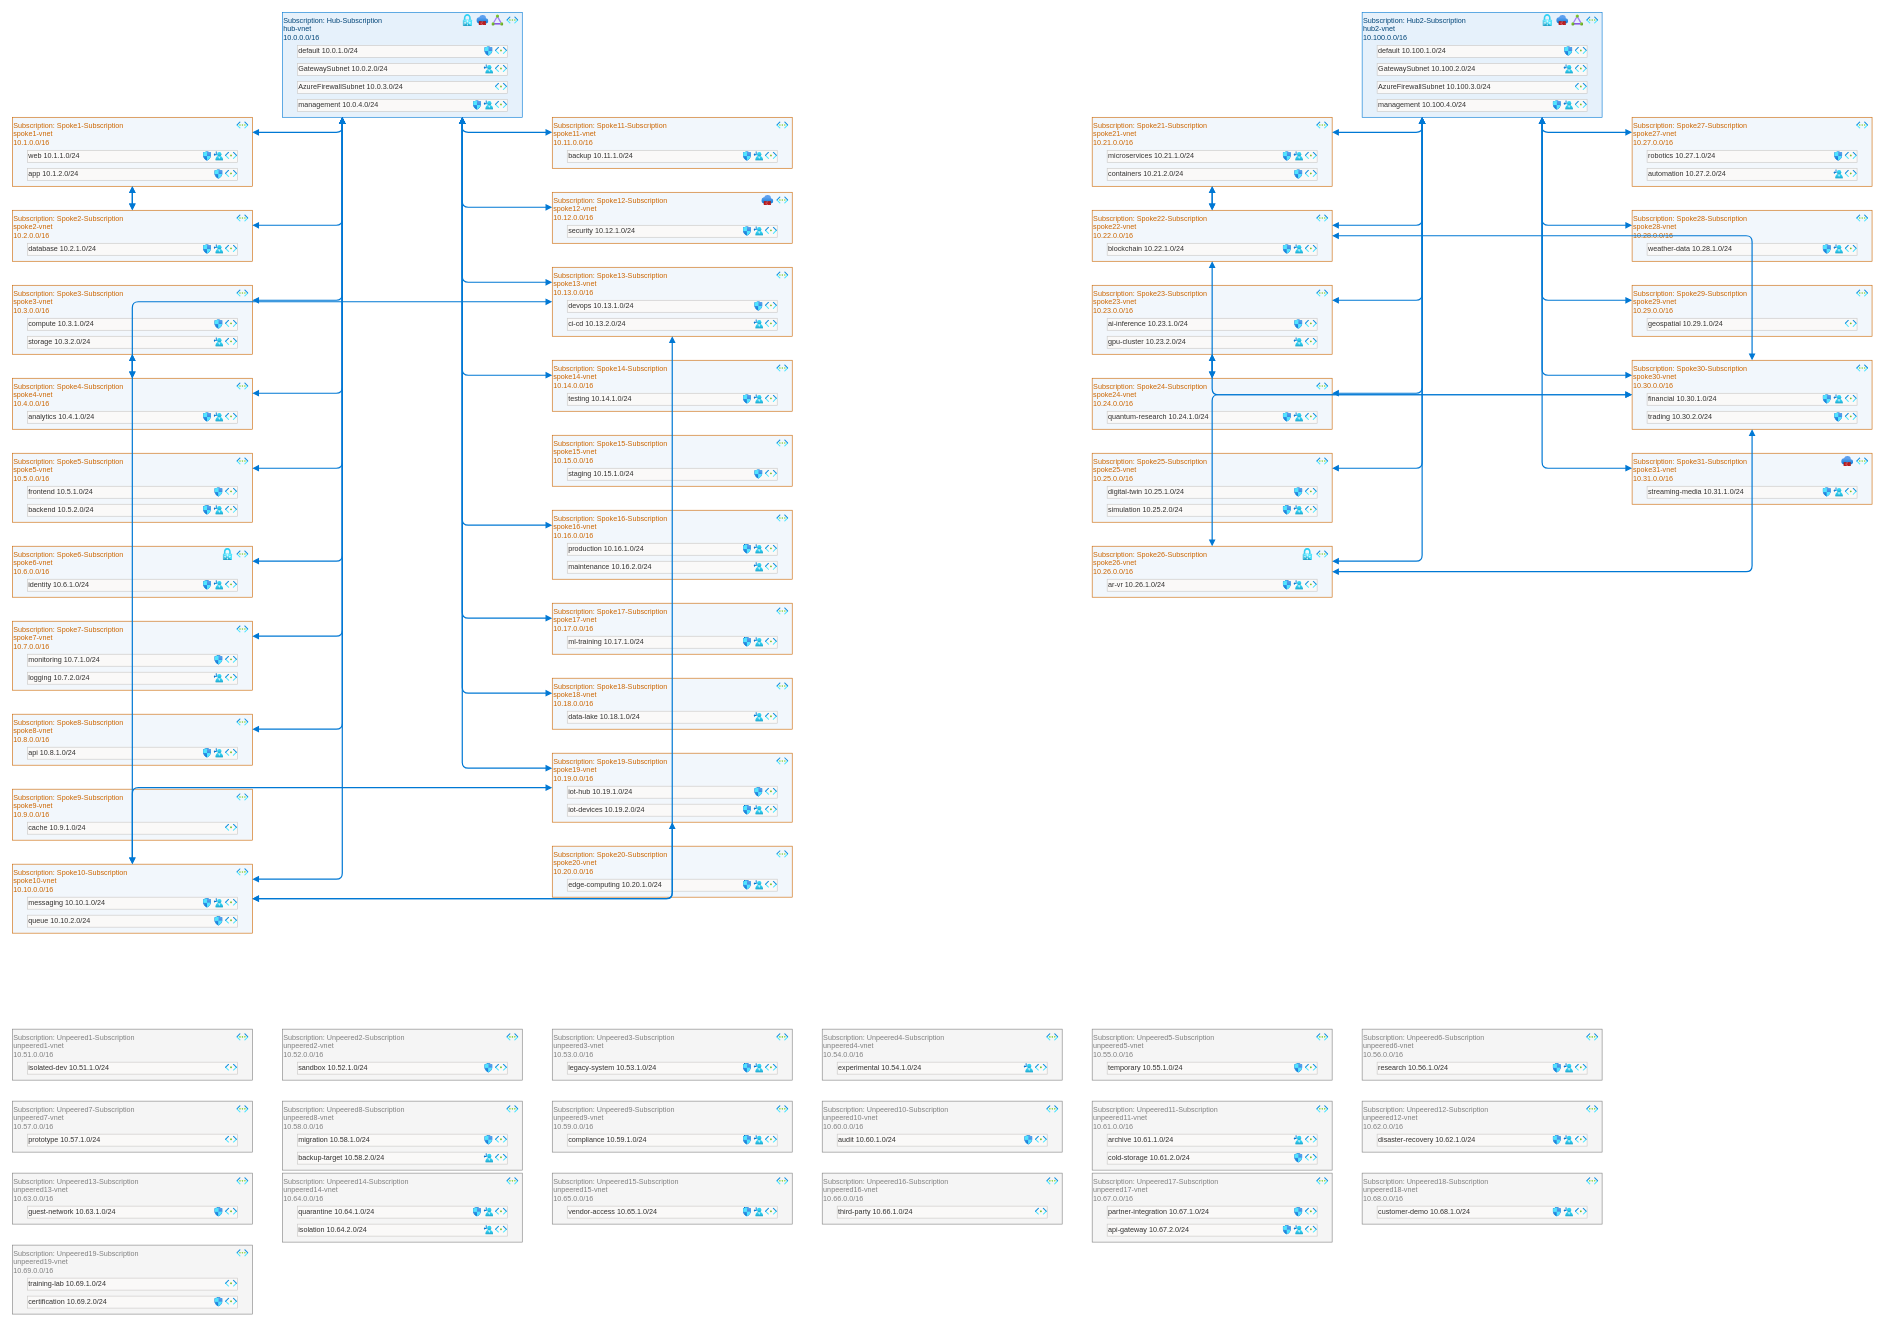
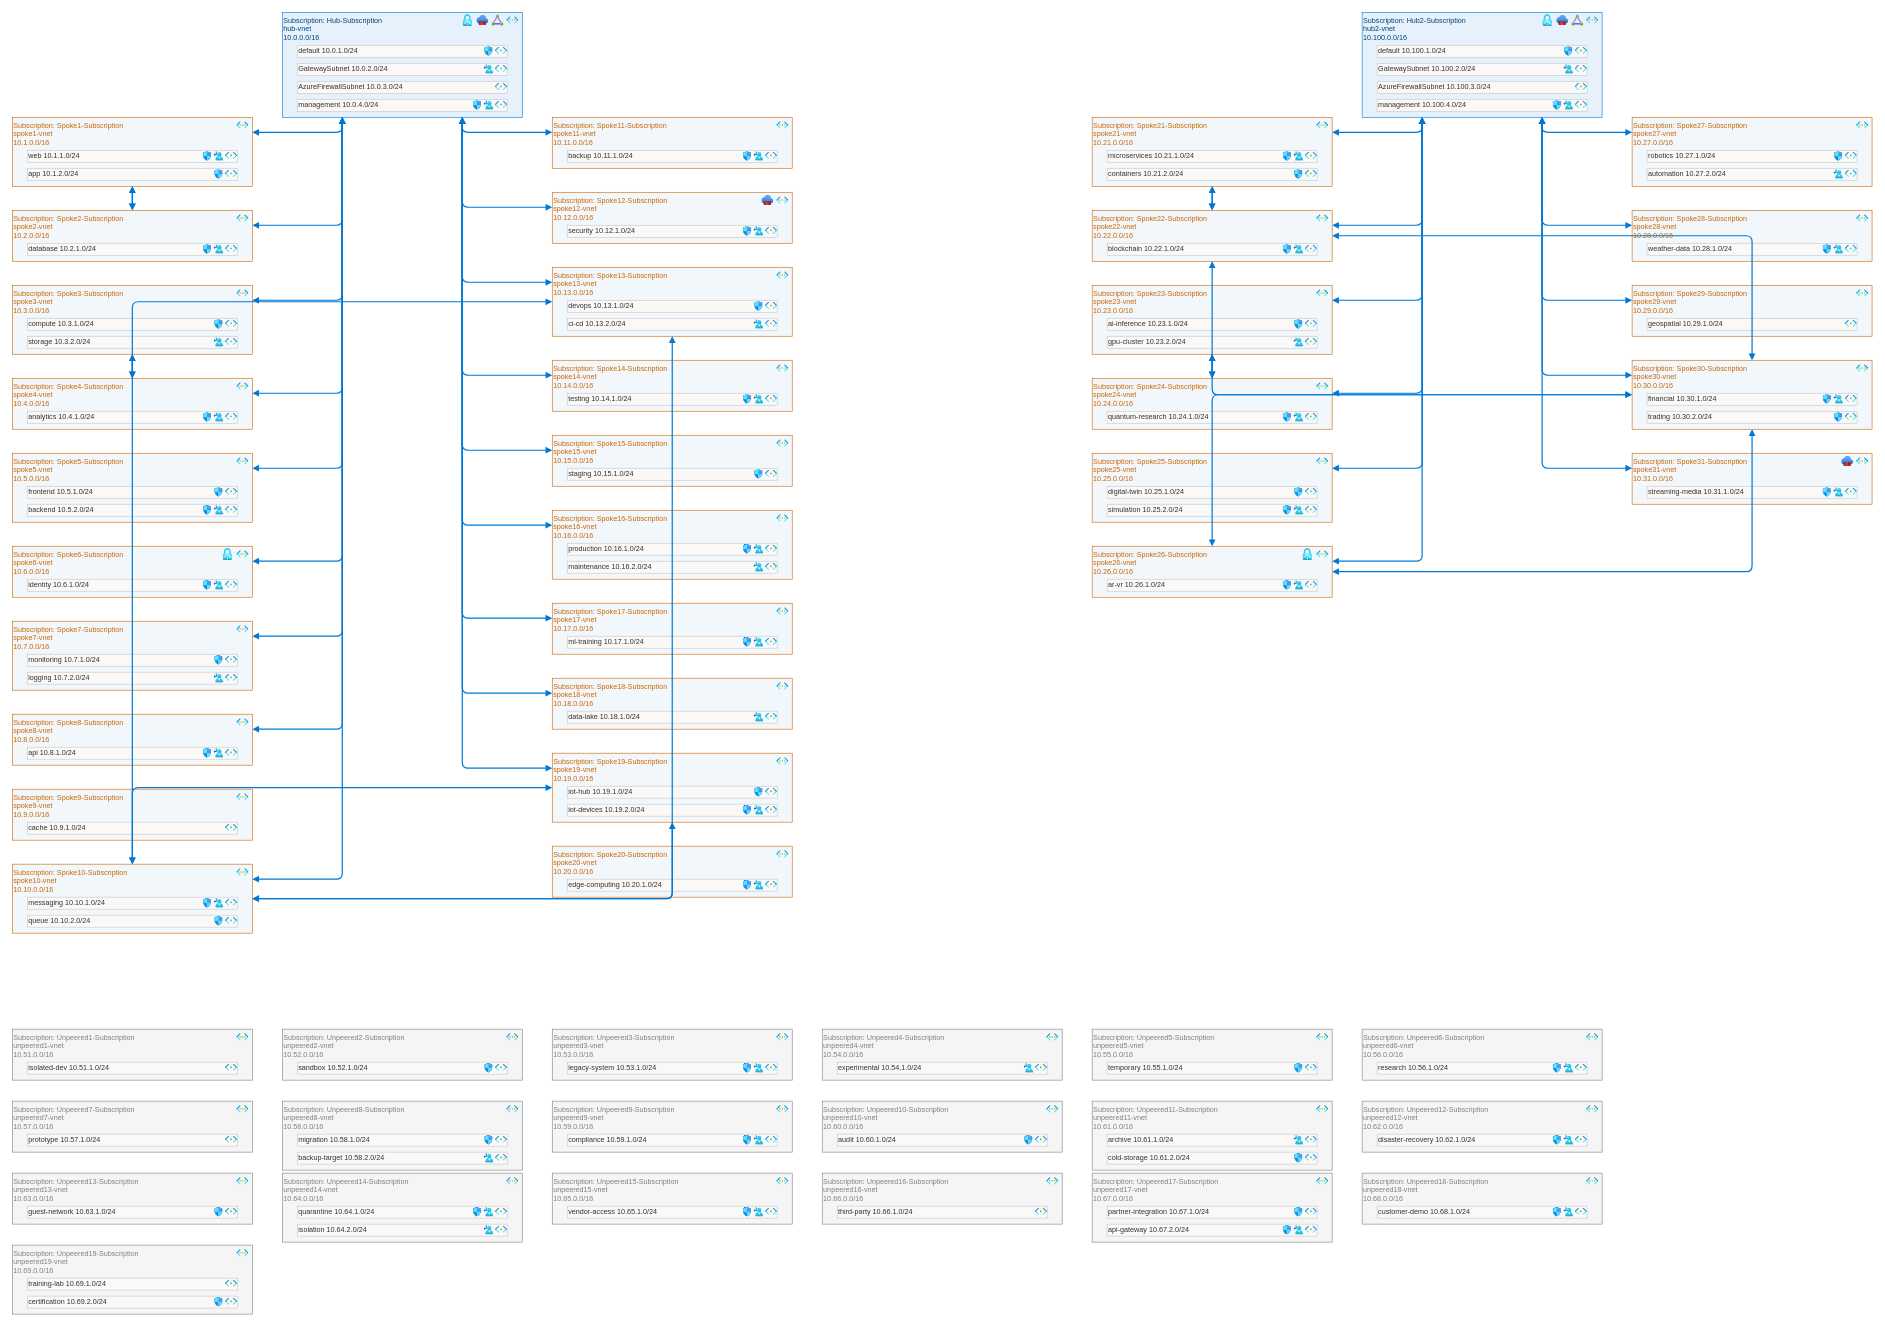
+ <mxCell id="61" edge="1" source="3" target="56" style="edgeStyle=orthogonalEdgeStyle;rounded=1;strokeColor=#0078D4;strokeWidth=2;endArrow=block;startArrow=block;" parent="1"><mxGeometry relative="1" as="geometry"><Array as="points"><mxPoint x="770" y="750" /></Array></mxGeometry></mxCell>
